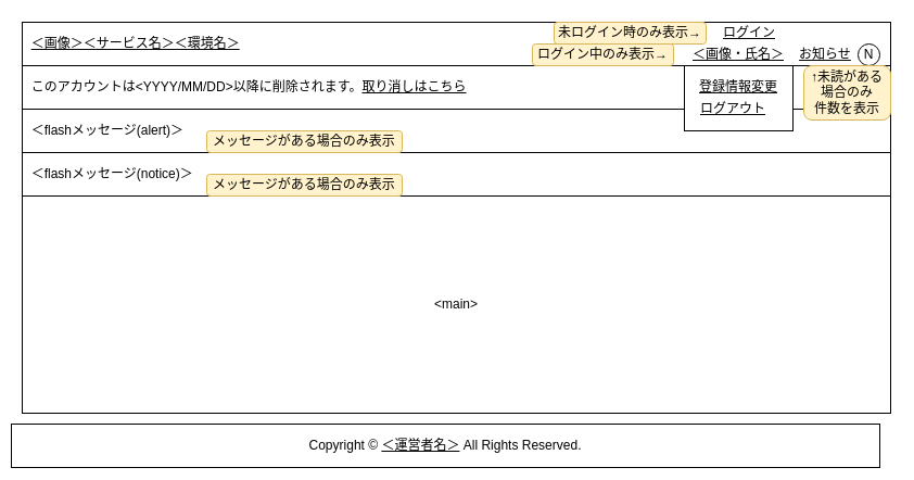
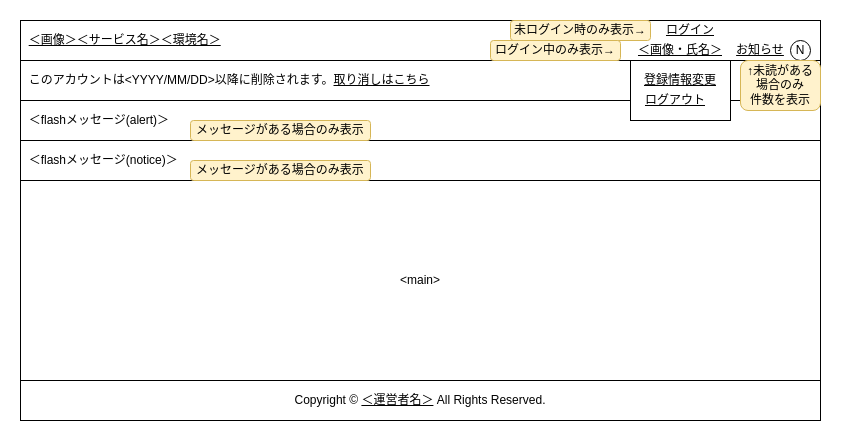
- <mxCell id="5" value="&lt;span&gt;Copyright ©&amp;nbsp;&lt;/span&gt;&lt;u&gt;＜運営者名＞&lt;/u&gt;&lt;span&gt;&amp;nbsp;All Rights Reserved.&lt;/span&gt;" style="rounded=0;whiteSpace=wrap;html=1;fillColor=none;" parent="1" vertex="1"><mxGeometry x="10" y="390" width="800" height="40" as="geometry" /></mxCell>
+ <mxCell id="5" value="&lt;span&gt;Copyright ©&amp;nbsp;&lt;/span&gt;&lt;u&gt;＜運営者名＞&lt;/u&gt;&lt;span&gt;&amp;nbsp;All Rights Reserved.&lt;/span&gt;" style="rounded=0;whiteSpace=wrap;html=1;fillColor=none;" parent="1" vertex="1"><mxGeometry y="380" width="800" height="40" as="geometry" x="20" /></mxCell>
